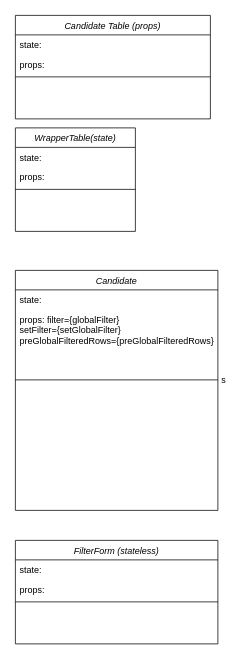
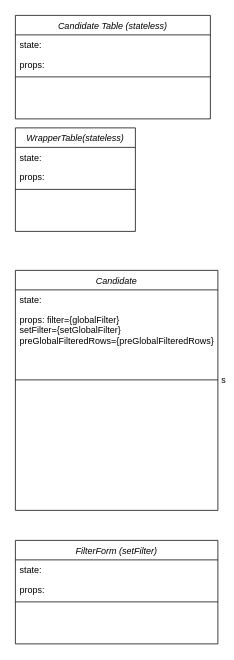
- <mxCell id="10" value="Candidate Table (props)" style="swimlane;fontStyle=2;align=center;verticalAlign=top;childLayout=stackLayout;horizontal=1;startSize=26;horizontalStack=0;resizeParent=1;resizeLast=0;collapsible=1;marginBottom=0;rounded=0;shadow=0;strokeWidth=1;" vertex="1" parent="1"><mxGeometry x="20" y="20" width="260" height="138" as="geometry"><mxRectangle x="230" y="140" width="160" height="26" as="alternateBounds" /></mxGeometry></mxCell>
+ <mxCell id="10" value="Candidate Table (stateless)" style="swimlane;fontStyle=2;align=center;verticalAlign=top;childLayout=stackLayout;horizontal=1;startSize=26;horizontalStack=0;resizeParent=1;resizeLast=0;collapsible=1;marginBottom=0;rounded=0;shadow=0;strokeWidth=1;" vertex="1" parent="1"><mxGeometry x="20" y="20" width="260" height="138" as="geometry"><mxRectangle x="230" y="140" width="160" height="26" as="alternateBounds" /></mxGeometry></mxCell>
- <mxCell id="2" value="WrapperTable(state)" style="swimlane;fontStyle=2;align=center;verticalAlign=top;childLayout=stackLayout;horizontal=1;startSize=26;horizontalStack=0;resizeParent=1;resizeLast=0;collapsible=1;marginBottom=0;rounded=0;shadow=0;strokeWidth=1;" parent="1" vertex="1"><mxGeometry x="20" y="170" width="160" height="138" as="geometry"><mxRectangle x="230" y="140" width="160" height="26" as="alternateBounds" /></mxGeometry></mxCell>
+ <mxCell id="2" value="WrapperTable(stateless)" style="swimlane;fontStyle=2;align=center;verticalAlign=top;childLayout=stackLayout;horizontal=1;startSize=26;horizontalStack=0;resizeParent=1;resizeLast=0;collapsible=1;marginBottom=0;rounded=0;shadow=0;strokeWidth=1;" parent="1" vertex="1"><mxGeometry x="20" y="170" width="160" height="138" as="geometry"><mxRectangle x="230" y="140" width="160" height="26" as="alternateBounds" /></mxGeometry></mxCell>
- <mxCell id="14" value="FilterForm (stateless)" style="swimlane;fontStyle=2;align=center;verticalAlign=top;childLayout=stackLayout;horizontal=1;startSize=26;horizontalStack=0;resizeParent=1;resizeLast=0;collapsible=1;marginBottom=0;rounded=0;shadow=0;strokeWidth=1;" vertex="1" parent="1"><mxGeometry x="20" y="720" width="270" height="138" as="geometry"><mxRectangle x="230" y="140" width="160" height="26" as="alternateBounds" /></mxGeometry></mxCell>
+ <mxCell id="14" value="FilterForm (setFilter)" style="swimlane;fontStyle=2;align=center;verticalAlign=top;childLayout=stackLayout;horizontal=1;startSize=26;horizontalStack=0;resizeParent=1;resizeLast=0;collapsible=1;marginBottom=0;rounded=0;shadow=0;strokeWidth=1;" vertex="1" parent="1"><mxGeometry x="20" y="720" width="270" height="138" as="geometry"><mxRectangle x="230" y="140" width="160" height="26" as="alternateBounds" /></mxGeometry></mxCell>
